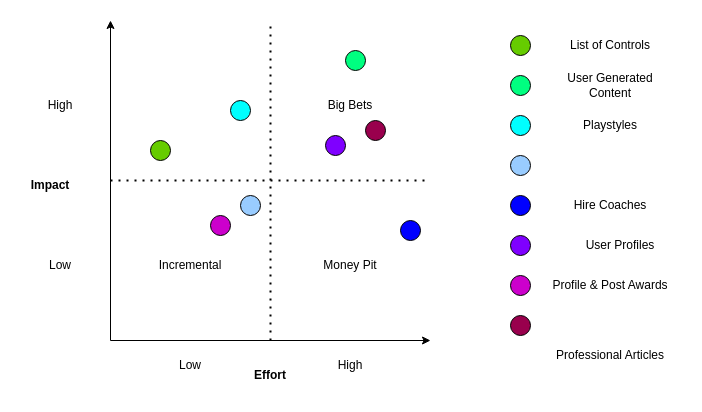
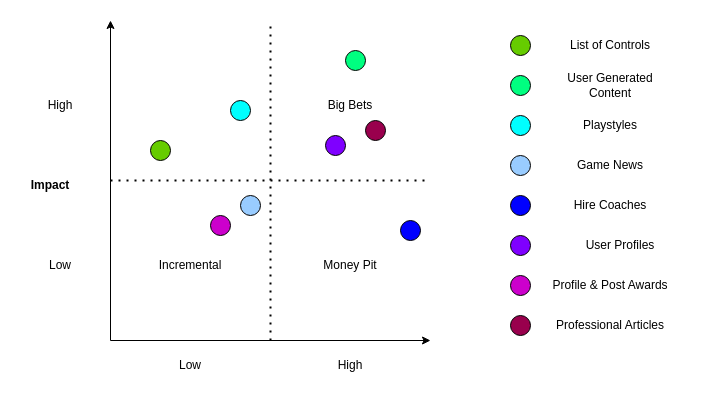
+ <mxCell id="26" value="Game News" style="text;html=1;strokeColor=none;fillColor=none;align=center;verticalAlign=middle;whiteSpace=wrap;rounded=0;" vertex="1" parent="1"><mxGeometry x="550" y="150" width="120" height="30" as="geometry" /></mxCell>
- <mxCell id="30" value="Professional Articles" style="text;html=1;strokeColor=none;fillColor=none;align=center;verticalAlign=middle;whiteSpace=wrap;rounded=0;" vertex="1" parent="1"><mxGeometry x="550" y="340" width="120" height="30" as="geometry" /></mxCell>
+ <mxCell id="30" value="Professional Articles" style="text;html=1;strokeColor=none;fillColor=none;align=center;verticalAlign=middle;whiteSpace=wrap;rounded=0;" vertex="1" parent="1"><mxGeometry x="550" y="310" width="120" height="30" as="geometry" /></mxCell>
- <mxCell id="14" value="Effort" style="text;html=1;strokeColor=none;fillColor=none;align=center;verticalAlign=middle;whiteSpace=wrap;rounded=0;fontStyle=1;" vertex="1" parent="1"><mxGeometry x="240" y="360" width="60" height="30" as="geometry" /></mxCell>
